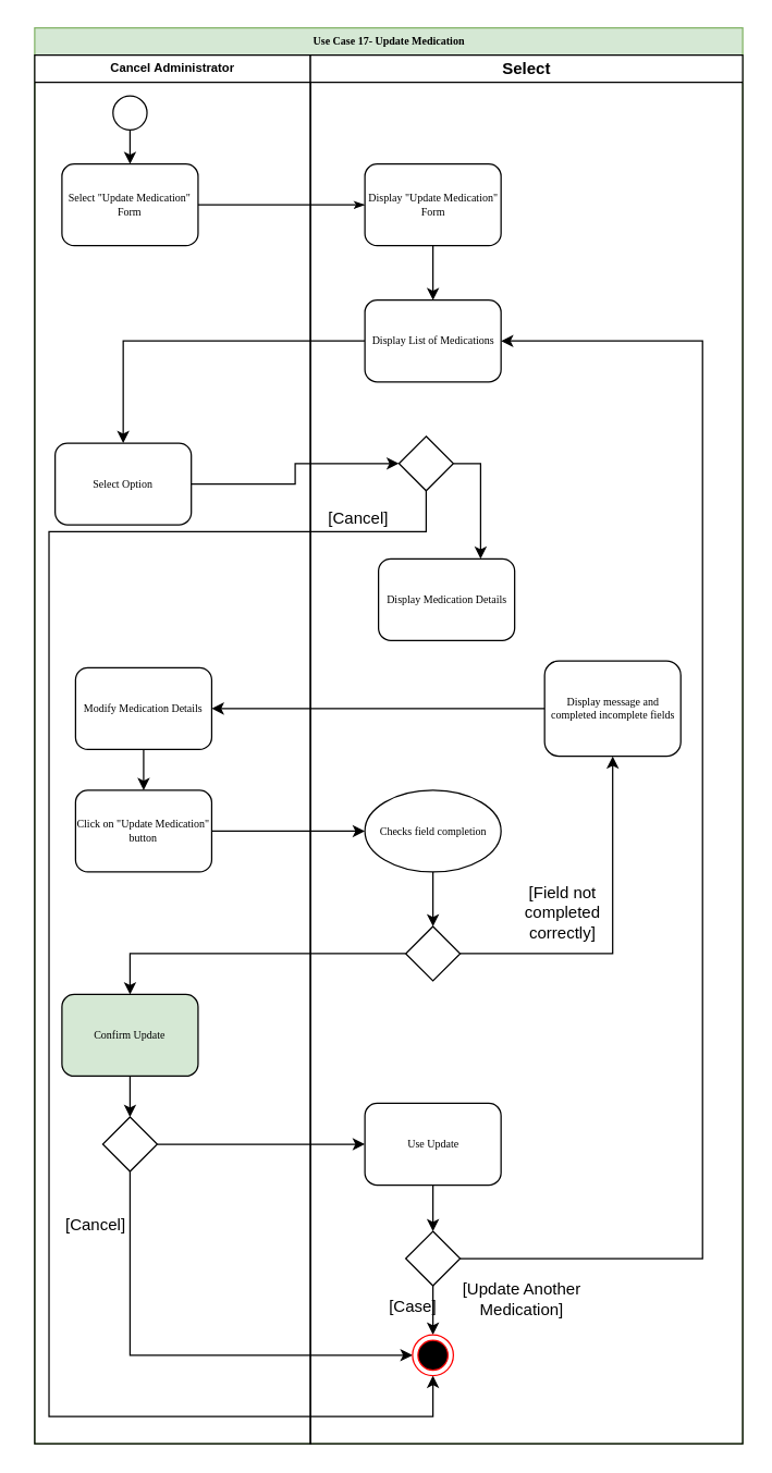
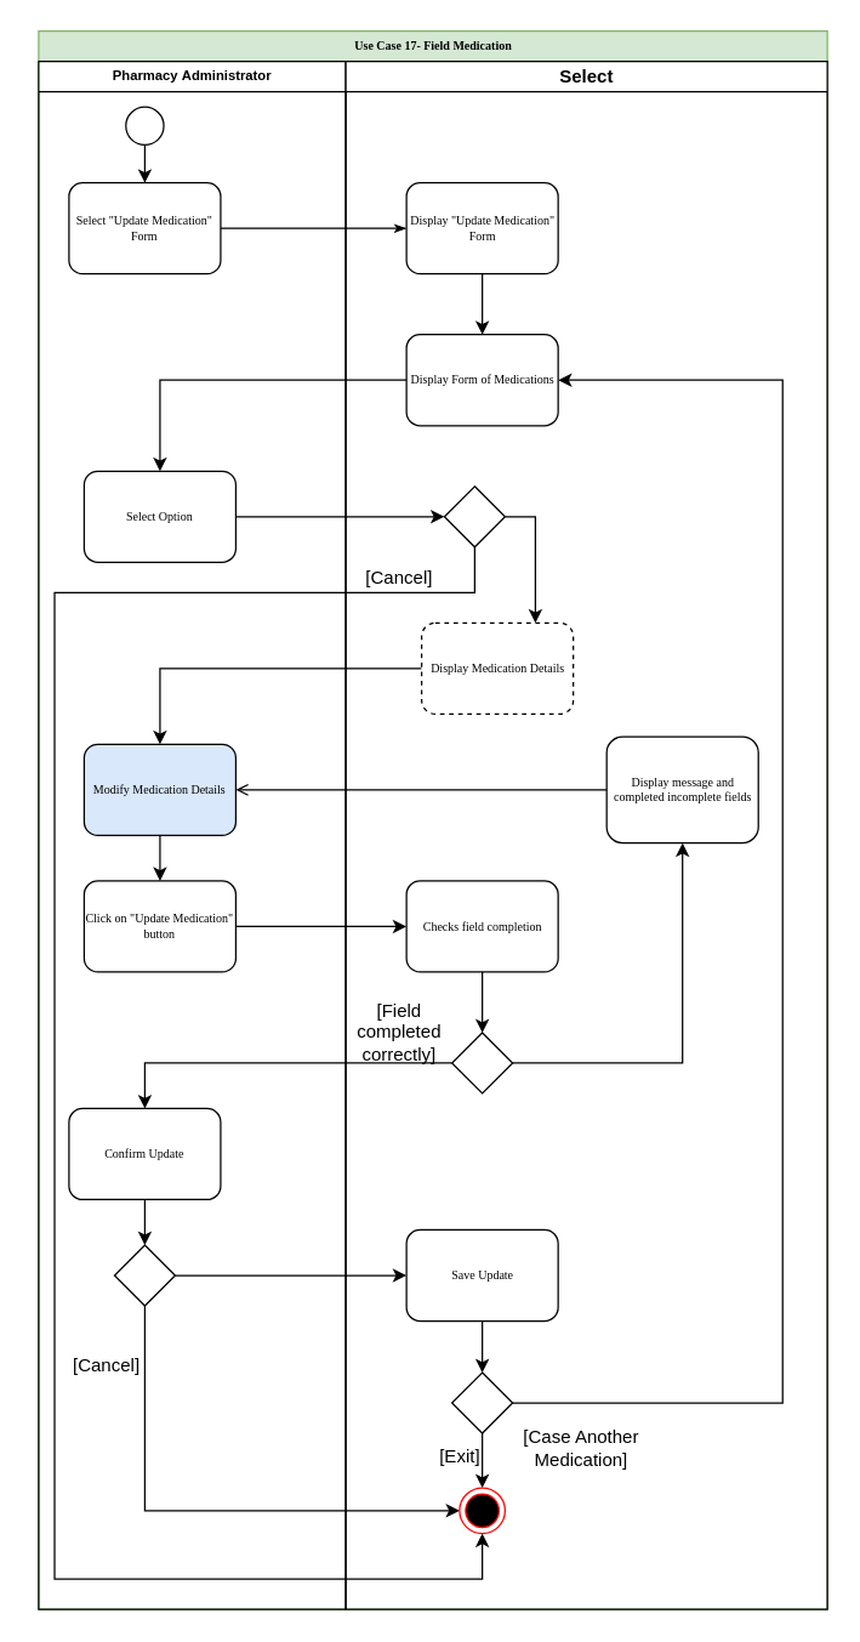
- <mxCell id="2" value="Use Case 17- Update Medication" style="swimlane;html=1;childLayout=stackLayout;startSize=20;rounded=0;shadow=0;labelBackgroundColor=none;strokeWidth=1;fontFamily=Verdana;fontSize=8;align=center;fillColor=#d5e8d4;strokeColor=#82b366;" parent="1" vertex="1"><mxGeometry x="25" y="20" width="520" height="1040" as="geometry" /></mxCell>
+ <mxCell id="2" value="Use Case 17- Field Medication" style="swimlane;html=1;childLayout=stackLayout;startSize=20;rounded=0;shadow=0;labelBackgroundColor=none;strokeWidth=1;fontFamily=Verdana;fontSize=8;align=center;fillColor=#d5e8d4;strokeColor=#82b366;" parent="1" vertex="1"><mxGeometry x="25" y="20" width="520" height="1040" as="geometry" /></mxCell>
- <mxCell id="4" value="&lt;span lang=&quot;EN-NZ&quot; style=&quot;font-size: 9px; font-family: arial, sans-serif;&quot;&gt;Cancel&amp;nbsp;&lt;/span&gt;Administrator" style="swimlane;html=1;startSize=20;fontSize=9;" parent="2" vertex="1"><mxGeometry y="20" width="202.5" height="1020" as="geometry" /></mxCell>
+ <mxCell id="4" value="&lt;span lang=&quot;EN-NZ&quot; style=&quot;font-size: 9px; font-family: arial, sans-serif;&quot;&gt;Pharmacy&amp;nbsp;&lt;/span&gt;Administrator" style="swimlane;html=1;startSize=20;fontSize=9;" parent="2" vertex="1"><mxGeometry y="20" width="202.5" height="1020" as="geometry" /></mxCell>
- <mxCell id="39" value="Display List of Medications" style="rounded=1;whiteSpace=wrap;html=1;shadow=0;labelBackgroundColor=none;strokeWidth=1;fontFamily=Verdana;fontSize=8;align=center;" vertex="1" parent="24"><mxGeometry x="40" y="180" width="100" height="60" as="geometry" /></mxCell>
+ <mxCell id="39" value="Display Form of Medications" style="rounded=1;whiteSpace=wrap;html=1;shadow=0;labelBackgroundColor=none;strokeWidth=1;fontFamily=Verdana;fontSize=8;align=center;" vertex="1" parent="24"><mxGeometry x="40" y="180" width="100" height="60" as="geometry" /></mxCell>
- <mxCell id="12" value="Select Option" style="rounded=1;whiteSpace=wrap;html=1;shadow=0;labelBackgroundColor=none;strokeWidth=1;fontFamily=Verdana;fontSize=8;align=center;" vertex="1" parent="4"><mxGeometry x="15" y="285" width="100" height="60" as="geometry" /></mxCell>
+ <mxCell id="12" value="Select Option" style="rounded=1;whiteSpace=wrap;html=1;shadow=0;labelBackgroundColor=none;strokeWidth=1;fontFamily=Verdana;fontSize=8;align=center;" vertex="1" parent="4"><mxGeometry x="30" y="270" width="100" height="60" as="geometry" /></mxCell>
+ <mxCell id="20" style="edgeStyle=orthogonalEdgeStyle;rounded=0;orthogonalLoop=1;jettySize=auto;html=1;exitX=0;exitY=0.5;exitDx=0;exitDy=0;entryX=0.5;entryY=0;entryDx=0;entryDy=0;fontSize=9;" edge="1" parent="2" source="43" target="14"><mxGeometry relative="1" as="geometry" /></mxCell>
- <mxCell id="43" value="Display Medication Details" style="rounded=1;whiteSpace=wrap;html=1;shadow=0;labelBackgroundColor=none;strokeWidth=1;fontFamily=Verdana;fontSize=8;align=center;" vertex="1" parent="24"><mxGeometry x="50" y="370" width="100" height="60" as="geometry" /></mxCell>
+ <mxCell id="43" value="Display Medication Details" style="rounded=1;whiteSpace=wrap;html=1;shadow=0;labelBackgroundColor=none;strokeWidth=1;fontFamily=Verdana;fontSize=8;align=center;dashed=1;" vertex="1" parent="24"><mxGeometry x="50" y="370" width="100" height="60" as="geometry" /></mxCell>
- <mxCell id="14" value="Modify Medication Details" style="rounded=1;whiteSpace=wrap;html=1;shadow=0;labelBackgroundColor=none;strokeWidth=1;fontFamily=Verdana;fontSize=8;align=center;" parent="4" vertex="1"><mxGeometry x="30" y="450" width="100" height="60" as="geometry" /></mxCell>
+ <mxCell id="14" value="Modify Medication Details" style="rounded=1;whiteSpace=wrap;html=1;shadow=0;labelBackgroundColor=none;strokeWidth=1;fontFamily=Verdana;fontSize=8;align=center;fillColor=#dae8fc;" parent="4" vertex="1"><mxGeometry x="30" y="450" width="100" height="60" as="geometry" /></mxCell>
- <mxCell id="21" style="edgeStyle=orthogonalEdgeStyle;rounded=0;orthogonalLoop=1;jettySize=auto;html=1;exitX=0;exitY=0.5;exitDx=0;exitDy=0;entryX=1;entryY=0.5;entryDx=0;entryDy=0;fontSize=9;" edge="1" parent="2" source="47" target="14"><mxGeometry relative="1" as="geometry" /></mxCell>
+ <mxCell id="21" style="edgeStyle=orthogonalEdgeStyle;rounded=0;orthogonalLoop=1;jettySize=auto;html=1;exitX=0;exitY=0.5;exitDx=0;exitDy=0;entryX=1;entryY=0.5;entryDx=0;entryDy=0;fontSize=9;endArrow=open;" edge="1" parent="2" source="47" target="14"><mxGeometry relative="1" as="geometry" /></mxCell>
- <mxCell id="30" value="Checks field completion" style="ellipse;whiteSpace=wrap;html=1;shadow=0;labelBackgroundColor=none;strokeWidth=1;fontFamily=Verdana;fontSize=8;align=center;" parent="24" vertex="1"><mxGeometry x="40" y="540" width="100" height="60" as="geometry" /></mxCell>
+ <mxCell id="30" value="Checks field completion" style="rounded=1;whiteSpace=wrap;html=1;shadow=0;labelBackgroundColor=none;strokeWidth=1;fontFamily=Verdana;fontSize=8;align=center;" parent="24" vertex="1"><mxGeometry x="40" y="540" width="100" height="60" as="geometry" /></mxCell>
- <mxCell id="46" value="[Field not completed correctly]" style="text;html=1;strokeColor=none;fillColor=none;align=center;verticalAlign=middle;whiteSpace=wrap;rounded=0;" parent="24" vertex="1"><mxGeometry x="150" y="620" width="70" height="20" as="geometry" /></mxCell>
+ <mxCell id="25" value="[Field completed correctly]" style="text;html=1;strokeColor=none;fillColor=none;align=center;verticalAlign=middle;whiteSpace=wrap;rounded=0;" parent="24" vertex="1"><mxGeometry y="630" width="70" height="20" as="geometry" /></mxCell>
- <mxCell id="10" value="Confirm Update" style="rounded=1;whiteSpace=wrap;html=1;shadow=0;labelBackgroundColor=none;strokeWidth=1;fontFamily=Verdana;fontSize=8;align=center;fillColor=#d5e8d4;" parent="4" vertex="1"><mxGeometry x="20" y="690" width="100" height="60" as="geometry" /></mxCell>
+ <mxCell id="10" value="Confirm Update" style="rounded=1;whiteSpace=wrap;html=1;shadow=0;labelBackgroundColor=none;strokeWidth=1;fontFamily=Verdana;fontSize=8;align=center;" parent="4" vertex="1"><mxGeometry x="20" y="690" width="100" height="60" as="geometry" /></mxCell>
- <mxCell id="44" value="Use Update" style="rounded=1;whiteSpace=wrap;html=1;shadow=0;labelBackgroundColor=none;strokeWidth=1;fontFamily=Verdana;fontSize=8;align=center;" vertex="1" parent="24"><mxGeometry x="40" y="770" width="100" height="60" as="geometry" /></mxCell>
+ <mxCell id="44" value="Save Update" style="rounded=1;whiteSpace=wrap;html=1;shadow=0;labelBackgroundColor=none;strokeWidth=1;fontFamily=Verdana;fontSize=8;align=center;" vertex="1" parent="24"><mxGeometry x="40" y="770" width="100" height="60" as="geometry" /></mxCell>
- <mxCell id="45" value="[Update Another Medication]" style="text;html=1;strokeColor=none;fillColor=none;align=center;verticalAlign=middle;whiteSpace=wrap;rounded=0;" parent="24" vertex="1"><mxGeometry x="105" y="904" width="100" height="20" as="geometry" /></mxCell>
+ <mxCell id="45" value="[Case Another Medication]" style="text;html=1;strokeColor=none;fillColor=none;align=center;verticalAlign=middle;whiteSpace=wrap;rounded=0;" parent="24" vertex="1"><mxGeometry x="105" y="904" width="100" height="20" as="geometry" /></mxCell>
- <mxCell id="28" value="[Case]" style="text;html=1;strokeColor=none;fillColor=none;align=center;verticalAlign=middle;whiteSpace=wrap;rounded=0;" vertex="1" parent="24"><mxGeometry x="40" y="910" width="70" height="20" as="geometry" /></mxCell>
+ <mxCell id="28" value="[Exit]" style="text;html=1;strokeColor=none;fillColor=none;align=center;verticalAlign=middle;whiteSpace=wrap;rounded=0;" vertex="1" parent="24"><mxGeometry x="40" y="910" width="70" height="20" as="geometry" /></mxCell>
